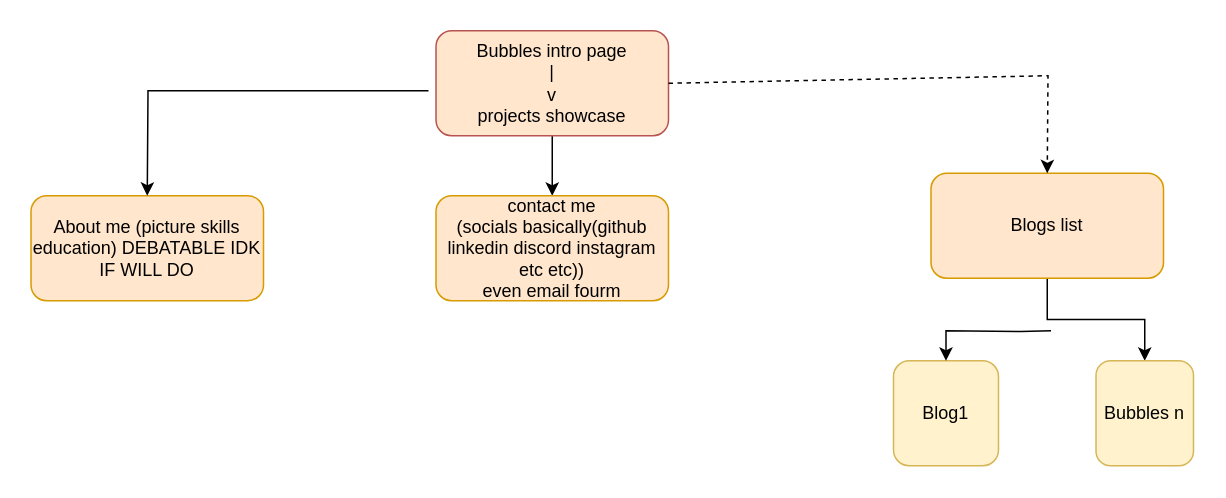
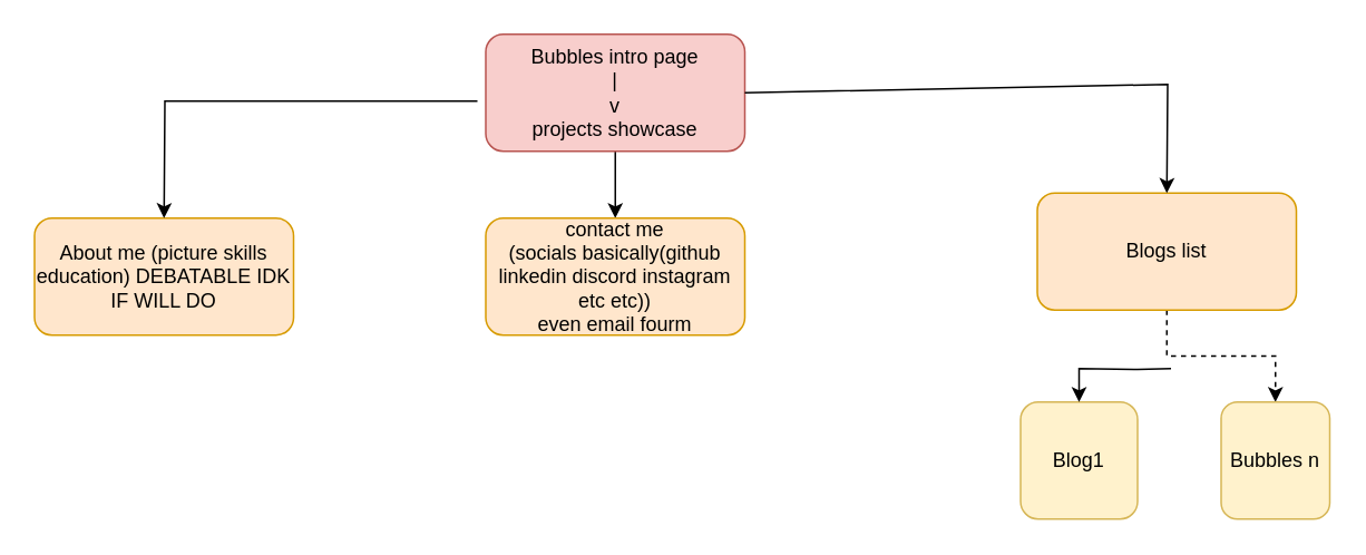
- <mxCell id="11" value="" style="endArrow=classic;html=1;rounded=0;exitX=1;exitY=0.5;exitDx=0;exitDy=0;entryX=0.5;entryY=0;entryDx=0;entryDy=0;dashed=1;" parent="1" source="3" target="6" edge="1"><mxGeometry width="50" height="50" relative="1" as="geometry"><mxPoint x="460" y="60" as="sourcePoint" /><mxPoint x="510" y="10" as="targetPoint" /><Array as="points"><mxPoint x="698" y="50" /></Array></mxGeometry></mxCell>
+ <mxCell id="11" value="" style="endArrow=classic;html=1;rounded=0;exitX=1;exitY=0.5;exitDx=0;exitDy=0;entryX=0.5;entryY=0;entryDx=0;entryDy=0;" parent="1" source="3" target="6" edge="1"><mxGeometry width="50" height="50" relative="1" as="geometry"><mxPoint x="460" y="60" as="sourcePoint" /><mxPoint x="510" y="10" as="targetPoint" /><Array as="points"><mxPoint x="698" y="50" /></Array></mxGeometry></mxCell>
- <mxCell id="3" value="Bubbles intro page&lt;div&gt;|&lt;/div&gt;&lt;div&gt;v&lt;/div&gt;&lt;div&gt;projects showcase&lt;/div&gt;" style="rounded=1;whiteSpace=wrap;html=1;fillColor=#ffe6cc;strokeColor=#b85450;" parent="1" vertex="1"><mxGeometry x="290" y="20" width="155" height="70" as="geometry" /></mxCell>
+ <mxCell id="3" value="Bubbles intro page&lt;div&gt;|&lt;/div&gt;&lt;div&gt;v&lt;/div&gt;&lt;div&gt;projects showcase&lt;/div&gt;" style="rounded=1;whiteSpace=wrap;html=1;fillColor=#f8cecc;strokeColor=#b85450;" parent="1" vertex="1"><mxGeometry x="290" y="20" width="155" height="70" as="geometry" /></mxCell>
- <mxCell id="5" value="" style="edgeStyle=orthogonalEdgeStyle;rounded=0;orthogonalLoop=1;jettySize=auto;html=1;" parent="1" source="6" target="8" edge="1"><mxGeometry relative="1" as="geometry" /></mxCell>
+ <mxCell id="5" value="" style="edgeStyle=orthogonalEdgeStyle;rounded=0;orthogonalLoop=1;jettySize=auto;html=1;dashed=1;" parent="1" source="6" target="8" edge="1"><mxGeometry relative="1" as="geometry" /></mxCell>
- <mxCell id="7" value="Blog1" style="rounded=1;whiteSpace=wrap;html=1;fillColor=#fff2cc;strokeColor=#d6b656;" parent="1" vertex="1"><mxGeometry x="595" y="240" width="70" height="70" as="geometry" /></mxCell>
+ <mxCell id="7" value="Blog1" style="rounded=1;whiteSpace=wrap;html=1;fillColor=#fff2cc;strokeColor=#d6b656;" parent="1" vertex="1"><mxGeometry x="610" y="240" width="70" height="70" as="geometry" /></mxCell>
